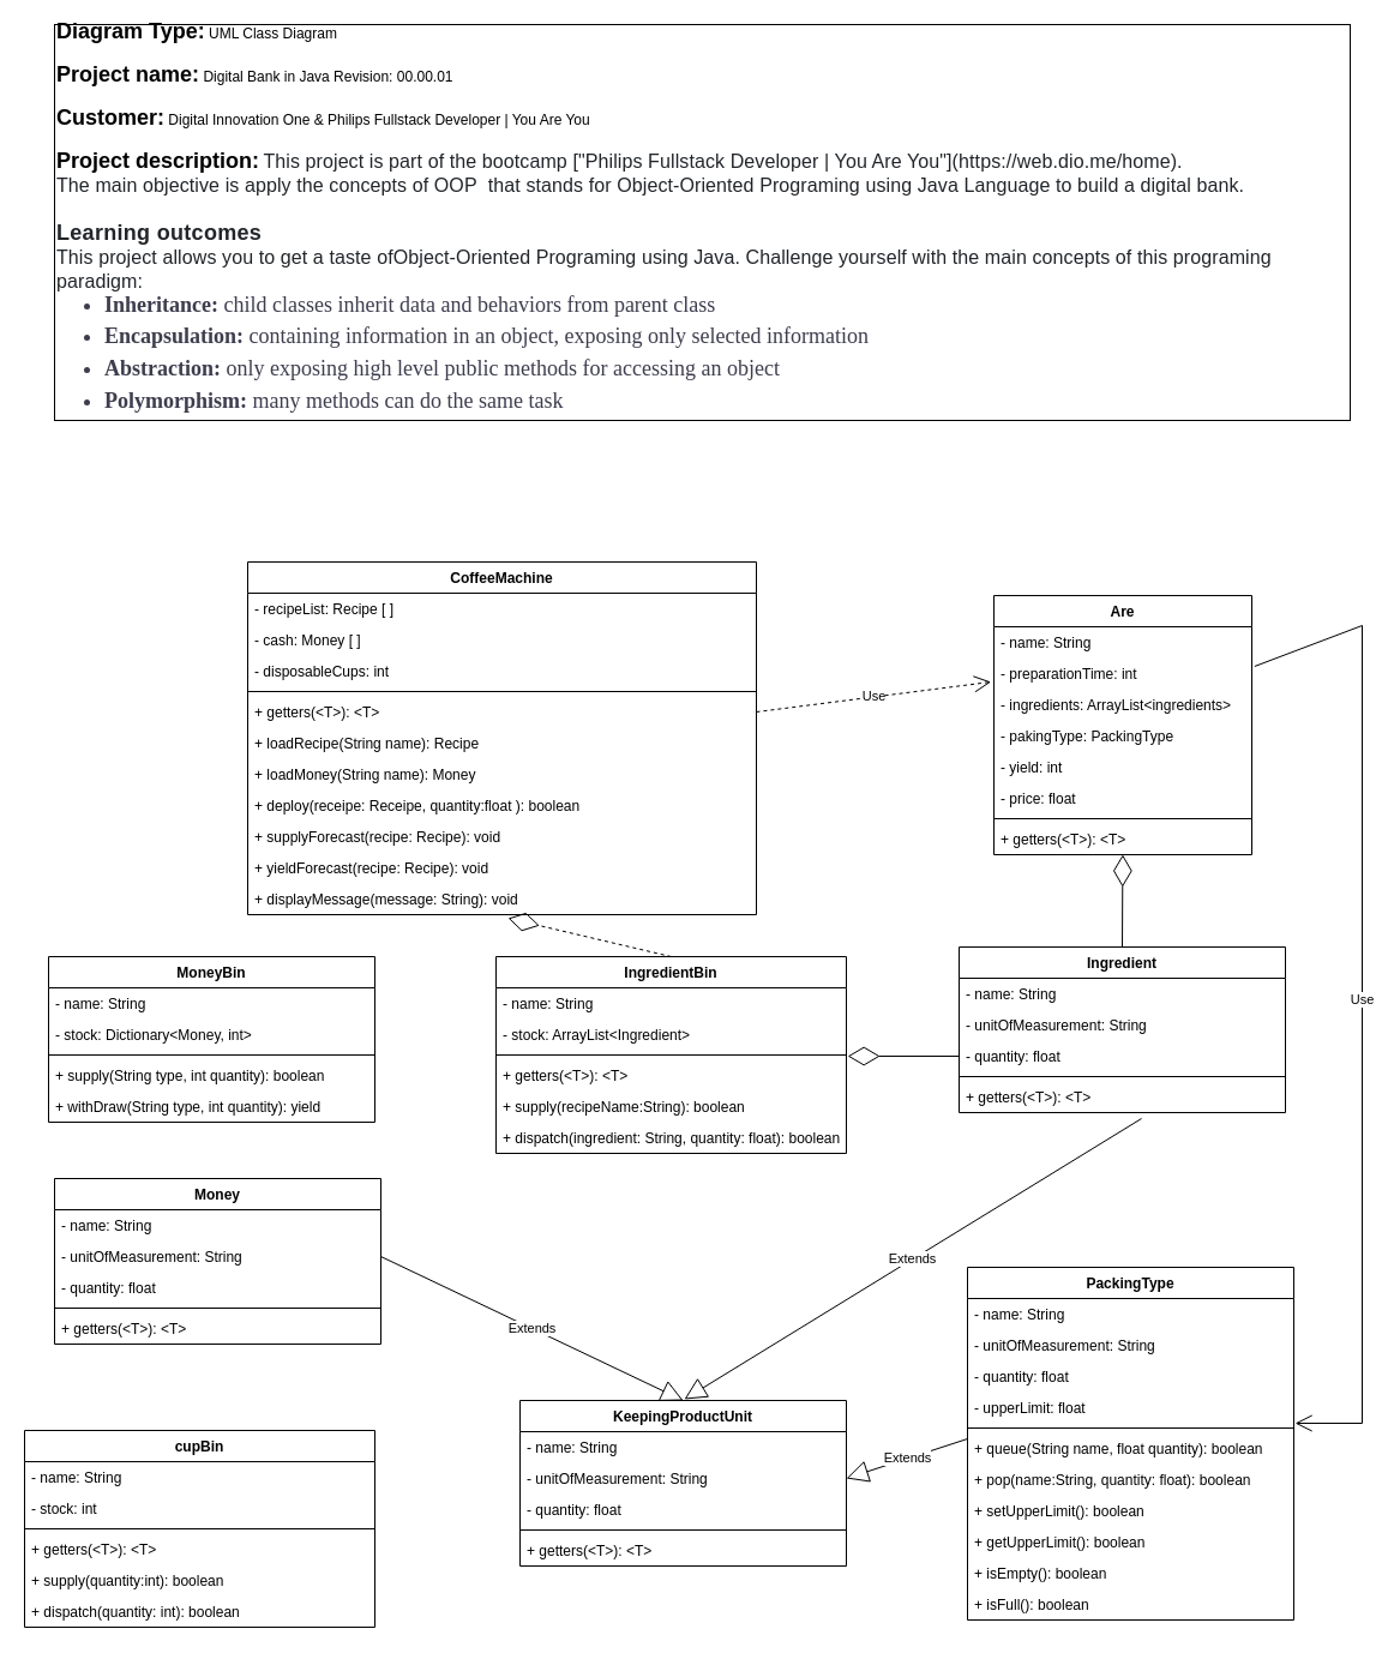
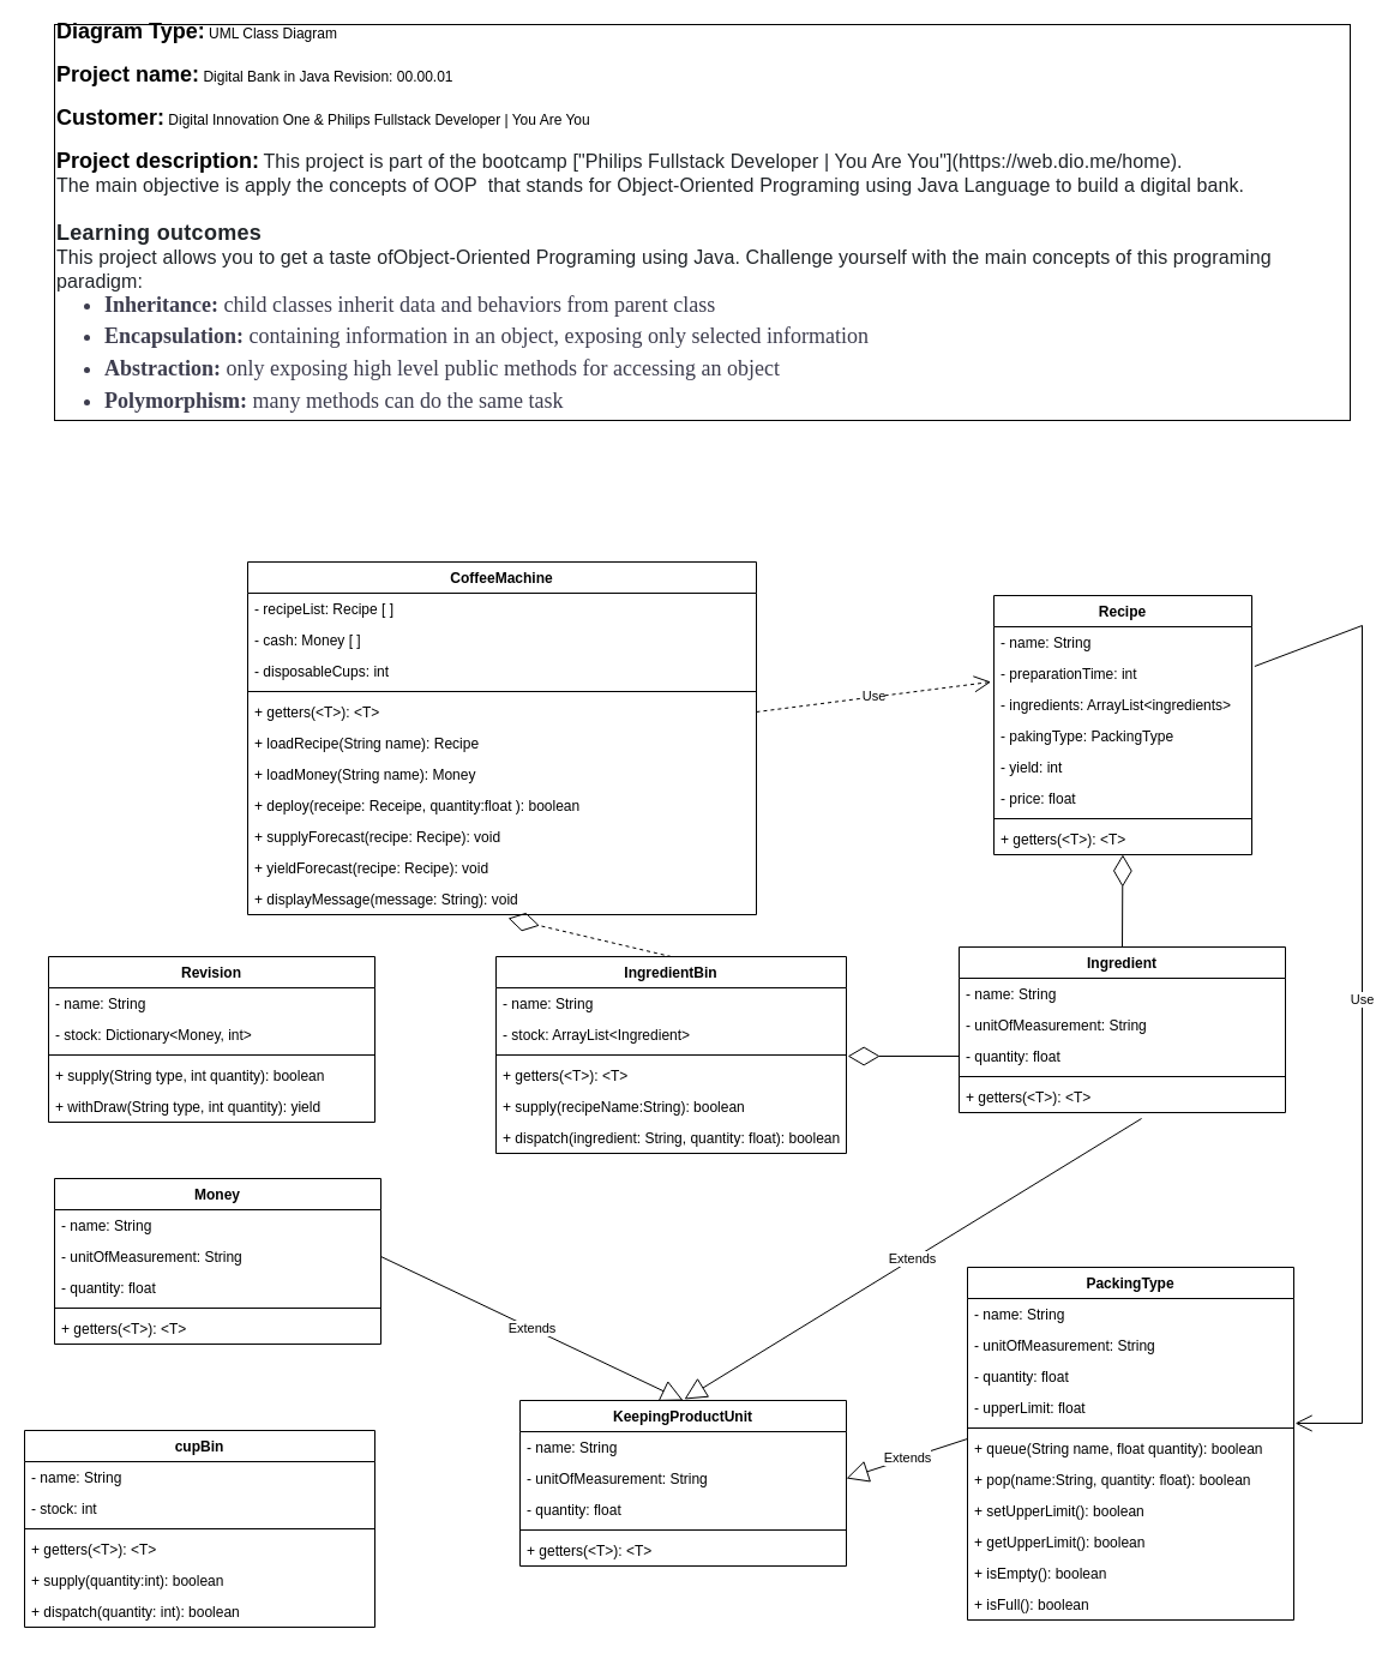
- <mxCell id="16" value="Are" style="swimlane;fontStyle=1;align=center;verticalAlign=top;childLayout=stackLayout;horizontal=1;startSize=26;horizontalStack=0;resizeParent=1;resizeParentMax=0;resizeLast=0;collapsible=1;marginBottom=0;" parent="1" vertex="1"><mxGeometry x="828" y="496" width="215" height="216" as="geometry" /></mxCell>
+ <mxCell id="16" value="Recipe" style="swimlane;fontStyle=1;align=center;verticalAlign=top;childLayout=stackLayout;horizontal=1;startSize=26;horizontalStack=0;resizeParent=1;resizeParentMax=0;resizeLast=0;collapsible=1;marginBottom=0;" parent="1" vertex="1"><mxGeometry x="828" y="496" width="215" height="216" as="geometry" /></mxCell>
- <mxCell id="33" value="MoneyBin" style="swimlane;fontStyle=1;align=center;verticalAlign=top;childLayout=stackLayout;horizontal=1;startSize=26;horizontalStack=0;resizeParent=1;resizeParentMax=0;resizeLast=0;collapsible=1;marginBottom=0;" parent="1" vertex="1"><mxGeometry x="40" y="797" width="272" height="138" as="geometry" /></mxCell>
+ <mxCell id="33" value="Revision" style="swimlane;fontStyle=1;align=center;verticalAlign=top;childLayout=stackLayout;horizontal=1;startSize=26;horizontalStack=0;resizeParent=1;resizeParentMax=0;resizeLast=0;collapsible=1;marginBottom=0;" parent="1" vertex="1"><mxGeometry x="40" y="797" width="272" height="138" as="geometry" /></mxCell>
